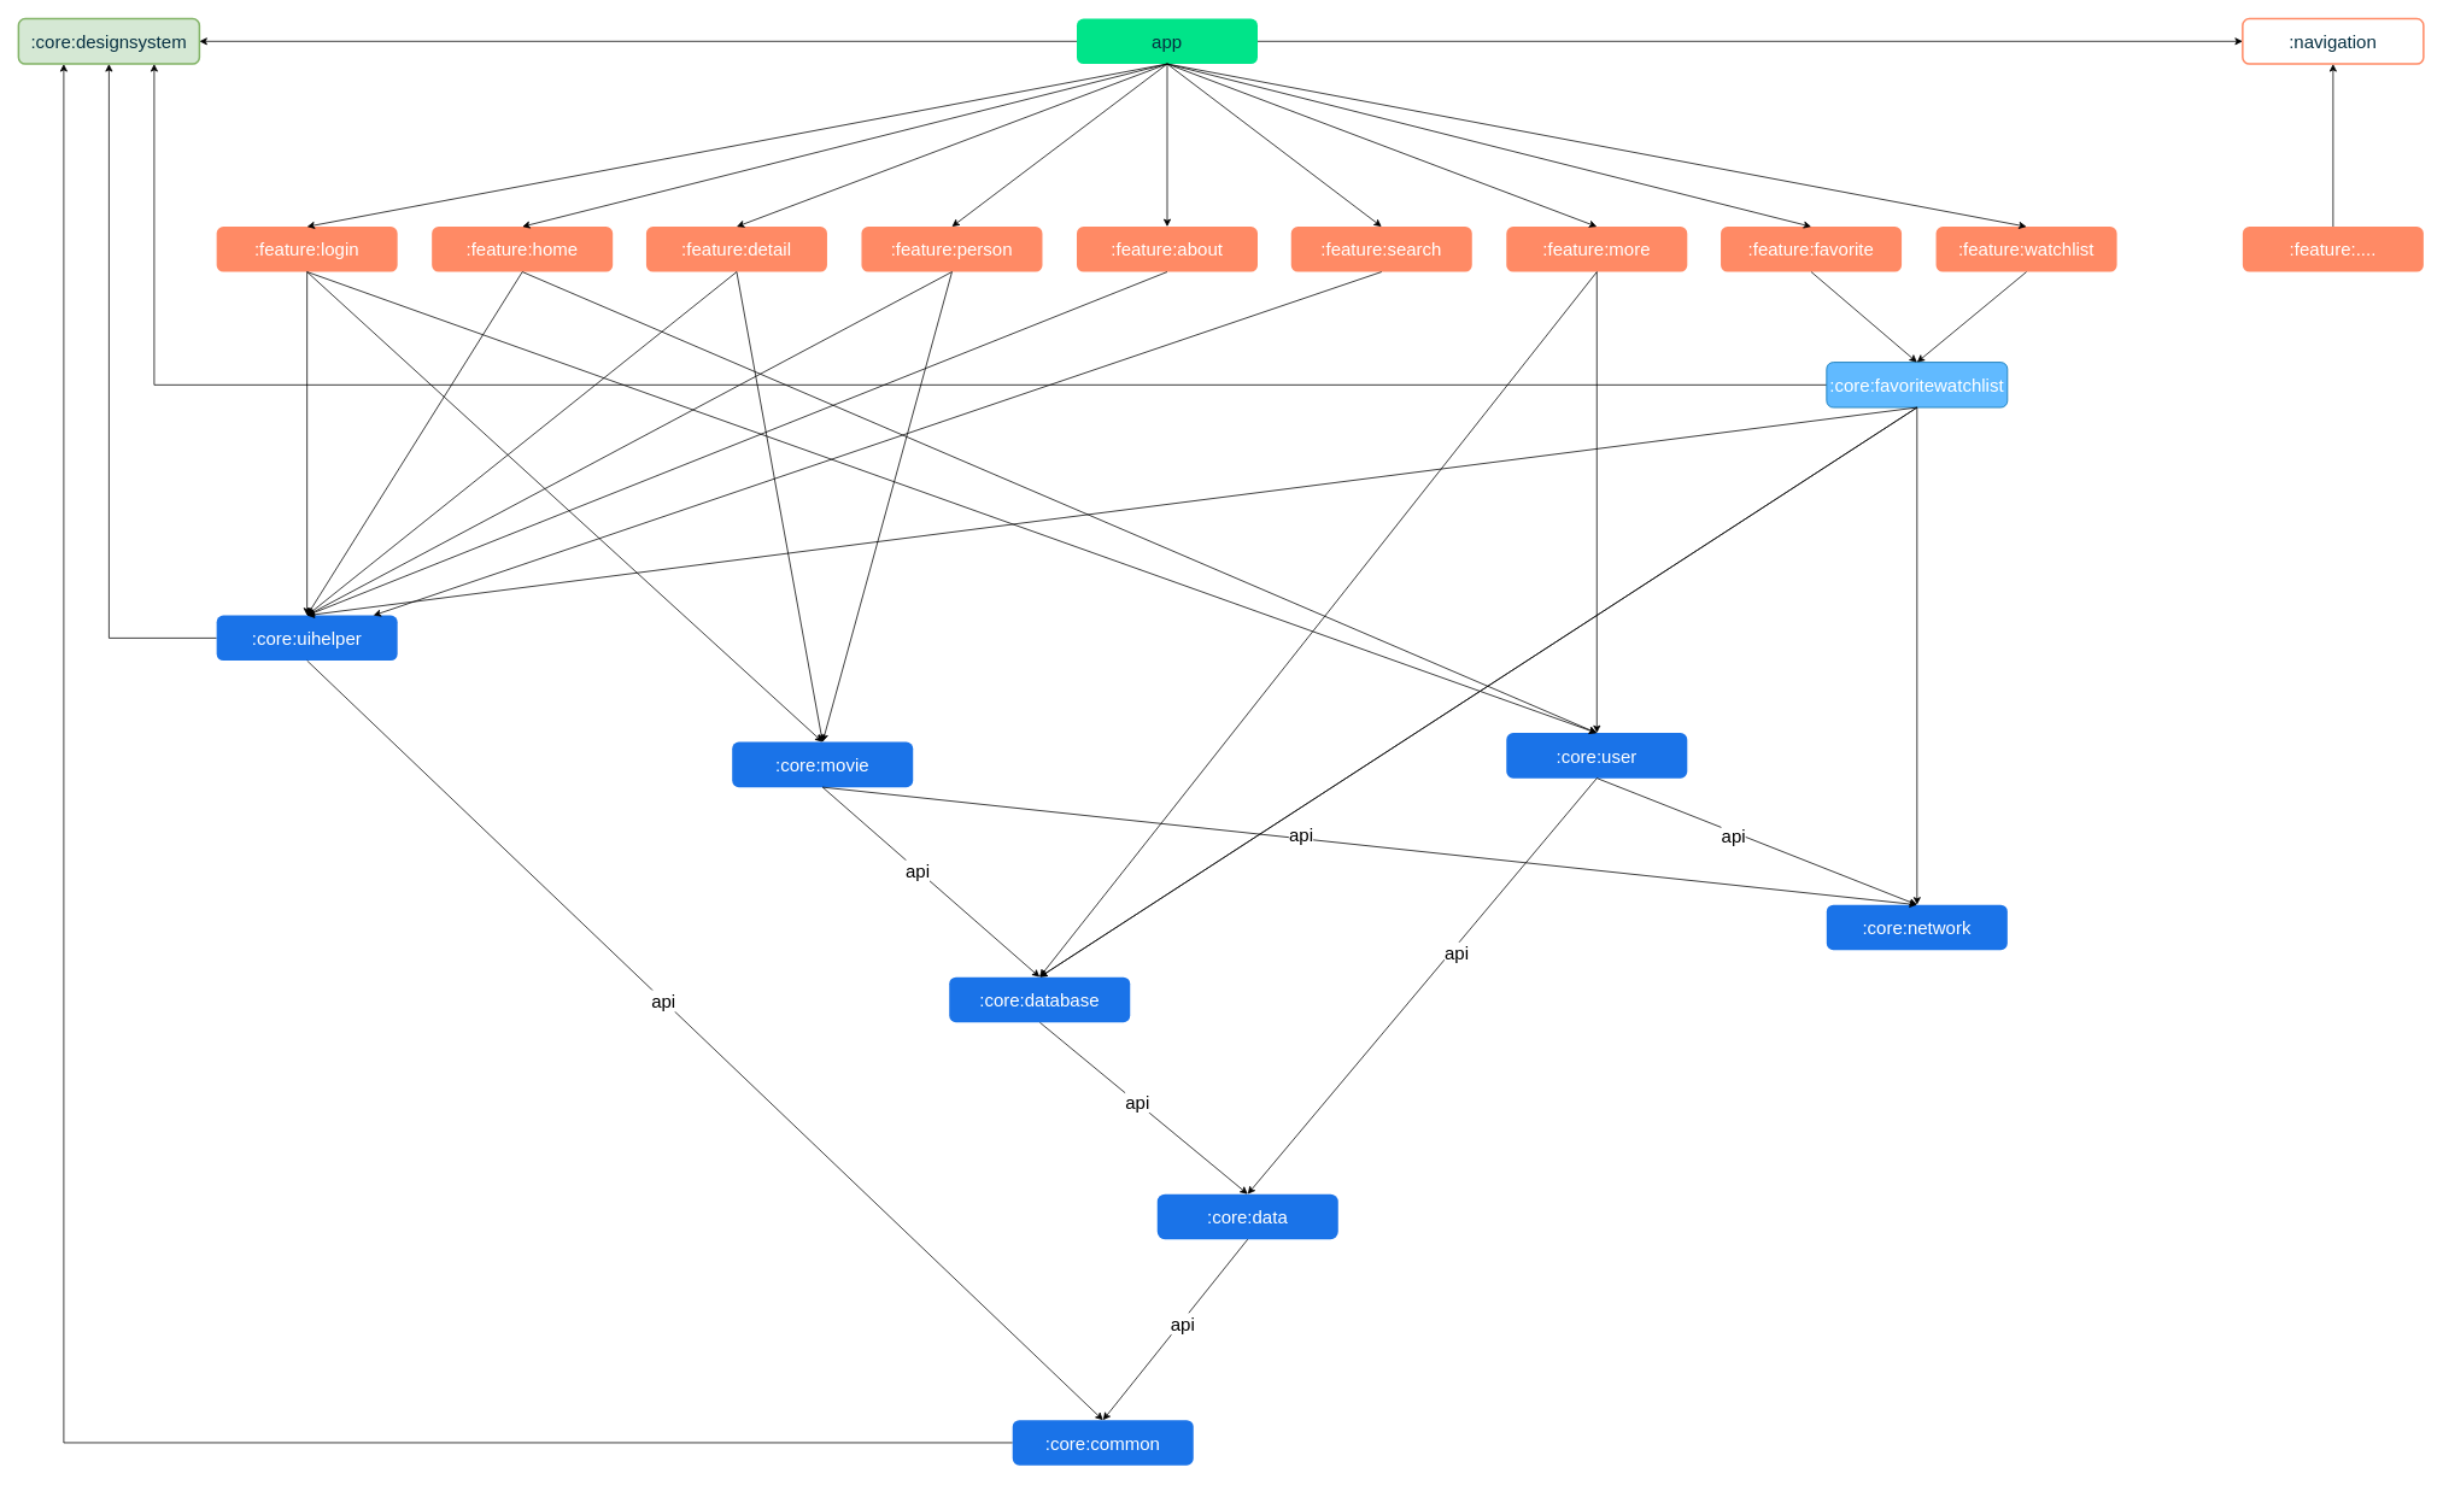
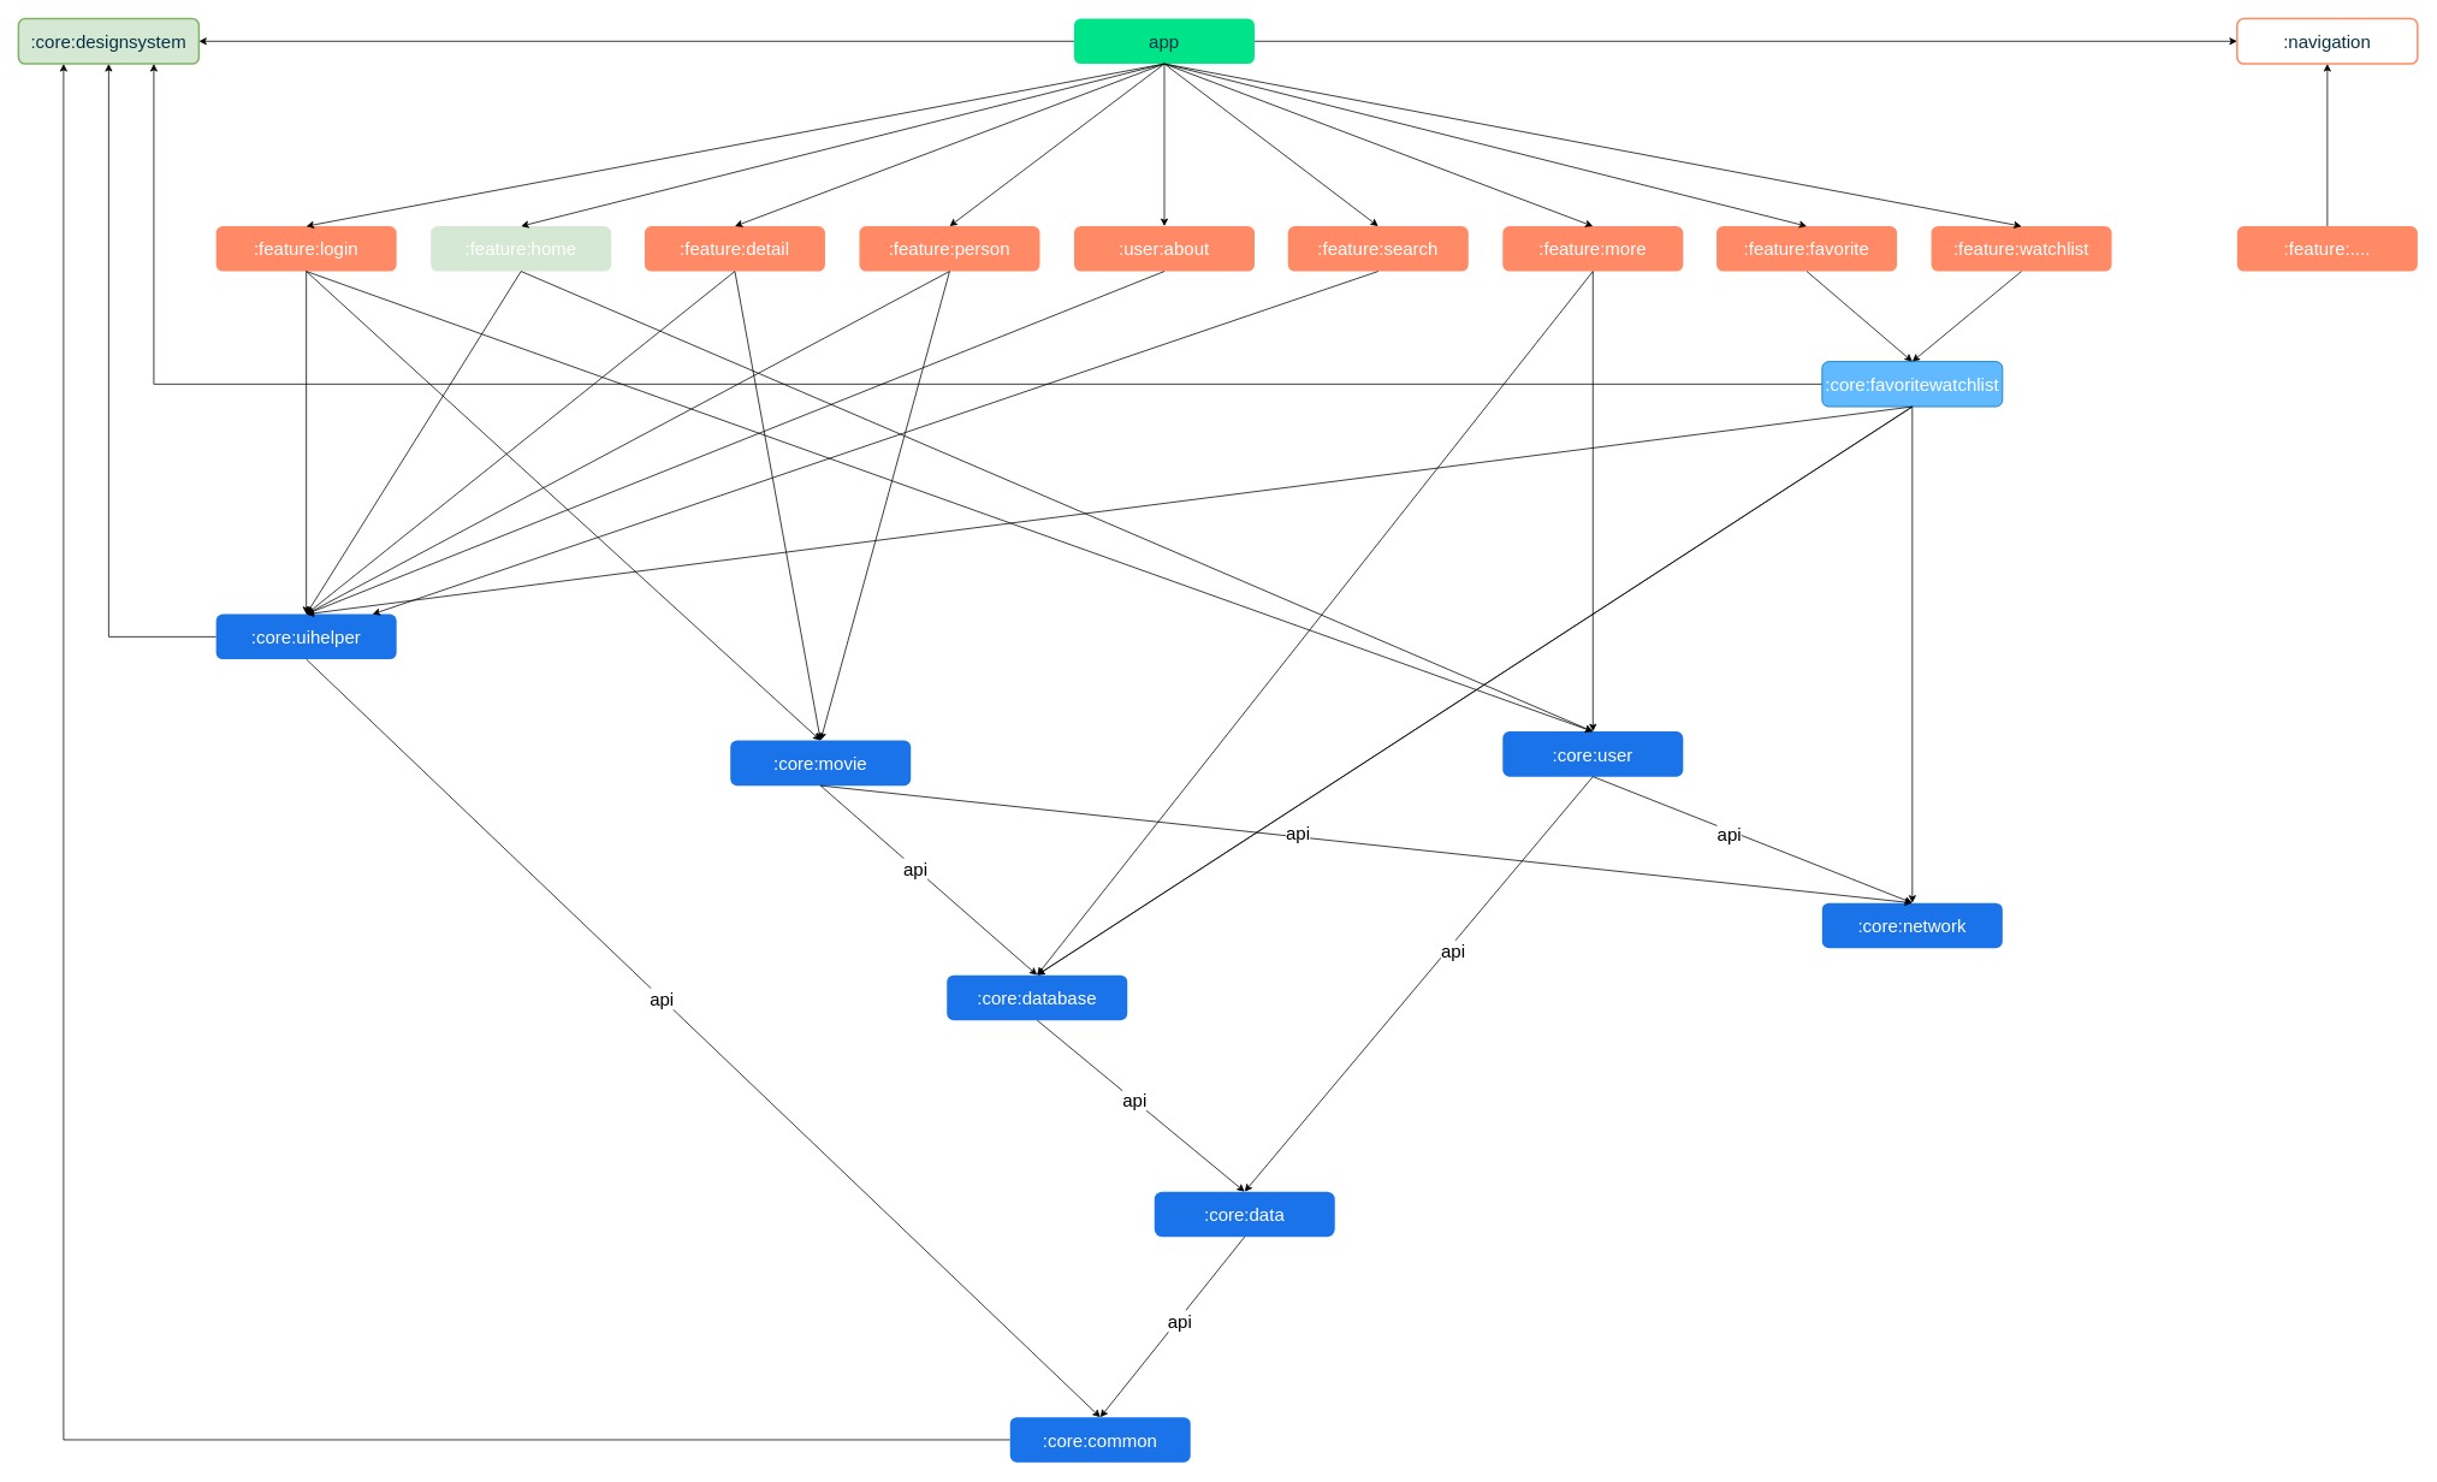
- <mxCell id="6" value="&lt;font color=&quot;#ffffff&quot; style=&quot;font-size: 20px;&quot;&gt;:feature:home&lt;/font&gt;" style="rounded=1;whiteSpace=wrap;html=1;fillColor=#FF8A65;strokeColor=none;fontSize=20;" parent="1" vertex="1"><mxGeometry x="477" y="250" width="200" height="50" as="geometry" /></mxCell>
+ <mxCell id="6" value="&lt;font color=&quot;#ffffff&quot; style=&quot;font-size: 20px;&quot;&gt;:feature:home&lt;/font&gt;" style="rounded=1;whiteSpace=wrap;html=1;fillColor=#d5e8d4;strokeColor=none;fontSize=20;" parent="1" vertex="1"><mxGeometry x="477" y="250" width="200" height="50" as="geometry" /></mxCell>
- <mxCell id="28" value="&lt;font color=&quot;#ffffff&quot; style=&quot;font-size: 20px;&quot;&gt;:feature:about&lt;/font&gt;" style="rounded=1;whiteSpace=wrap;html=1;fillColor=#FF8A65;strokeColor=none;fontSize=20;" vertex="1" parent="1"><mxGeometry x="1190" y="250" width="200" height="50" as="geometry" /></mxCell>
+ <mxCell id="28" value="&lt;font color=&quot;#ffffff&quot; style=&quot;font-size: 20px;&quot;&gt;:user:about&lt;/font&gt;" style="rounded=1;whiteSpace=wrap;html=1;fillColor=#FF8A65;strokeColor=none;fontSize=20;" vertex="1" parent="1"><mxGeometry x="1190" y="250" width="200" height="50" as="geometry" /></mxCell>
